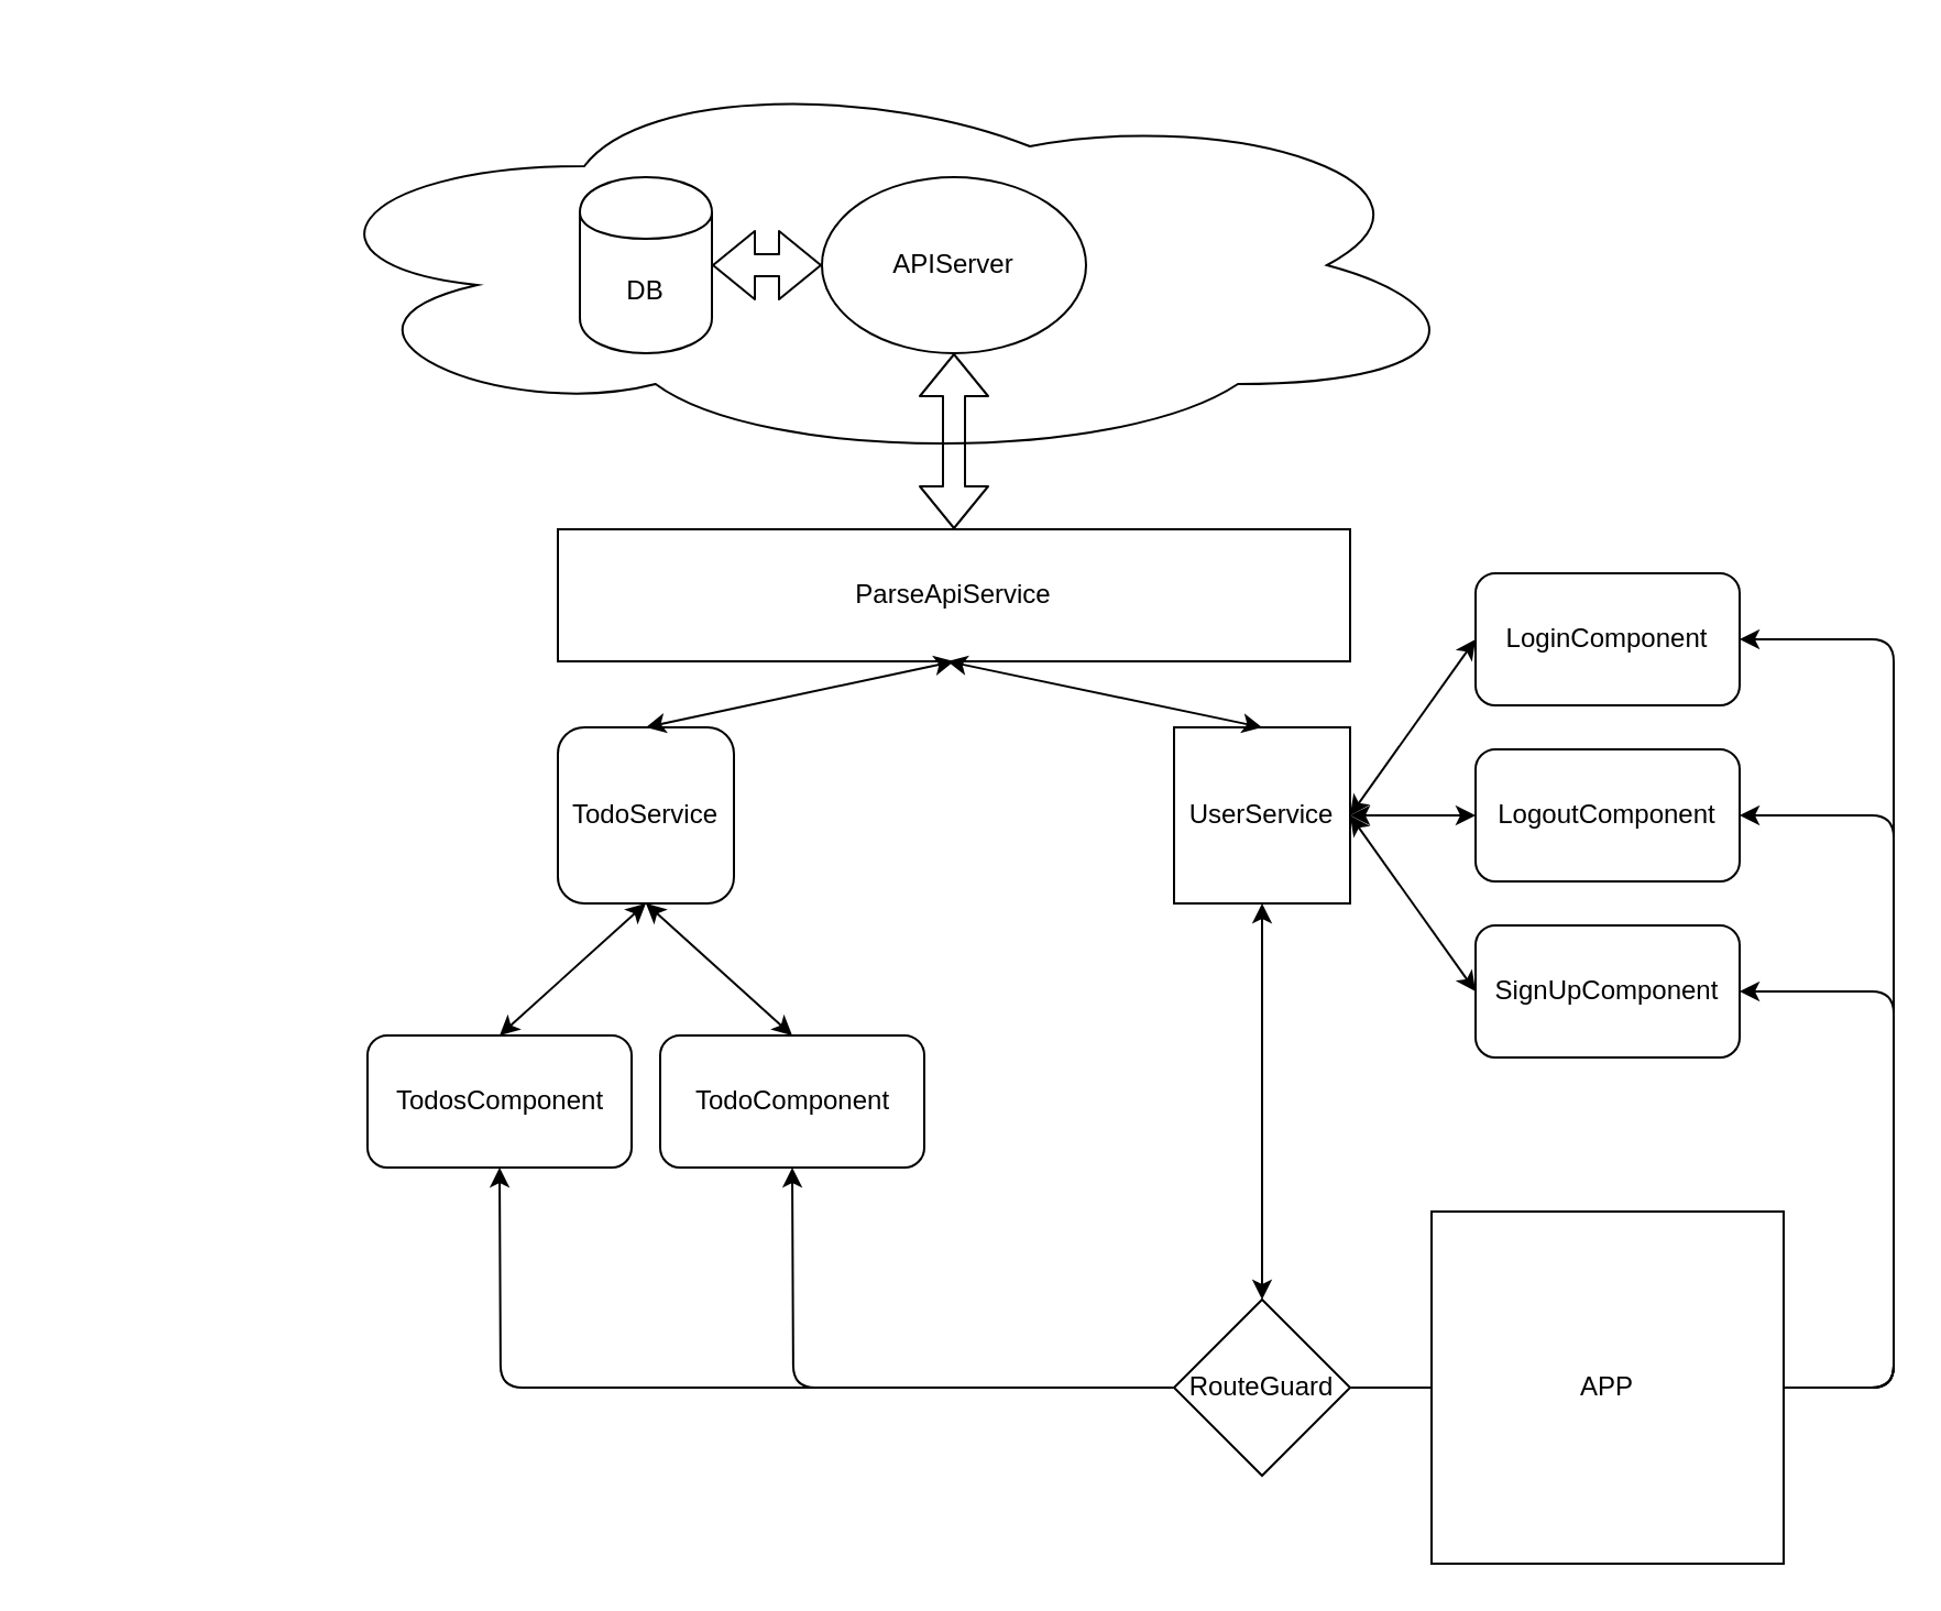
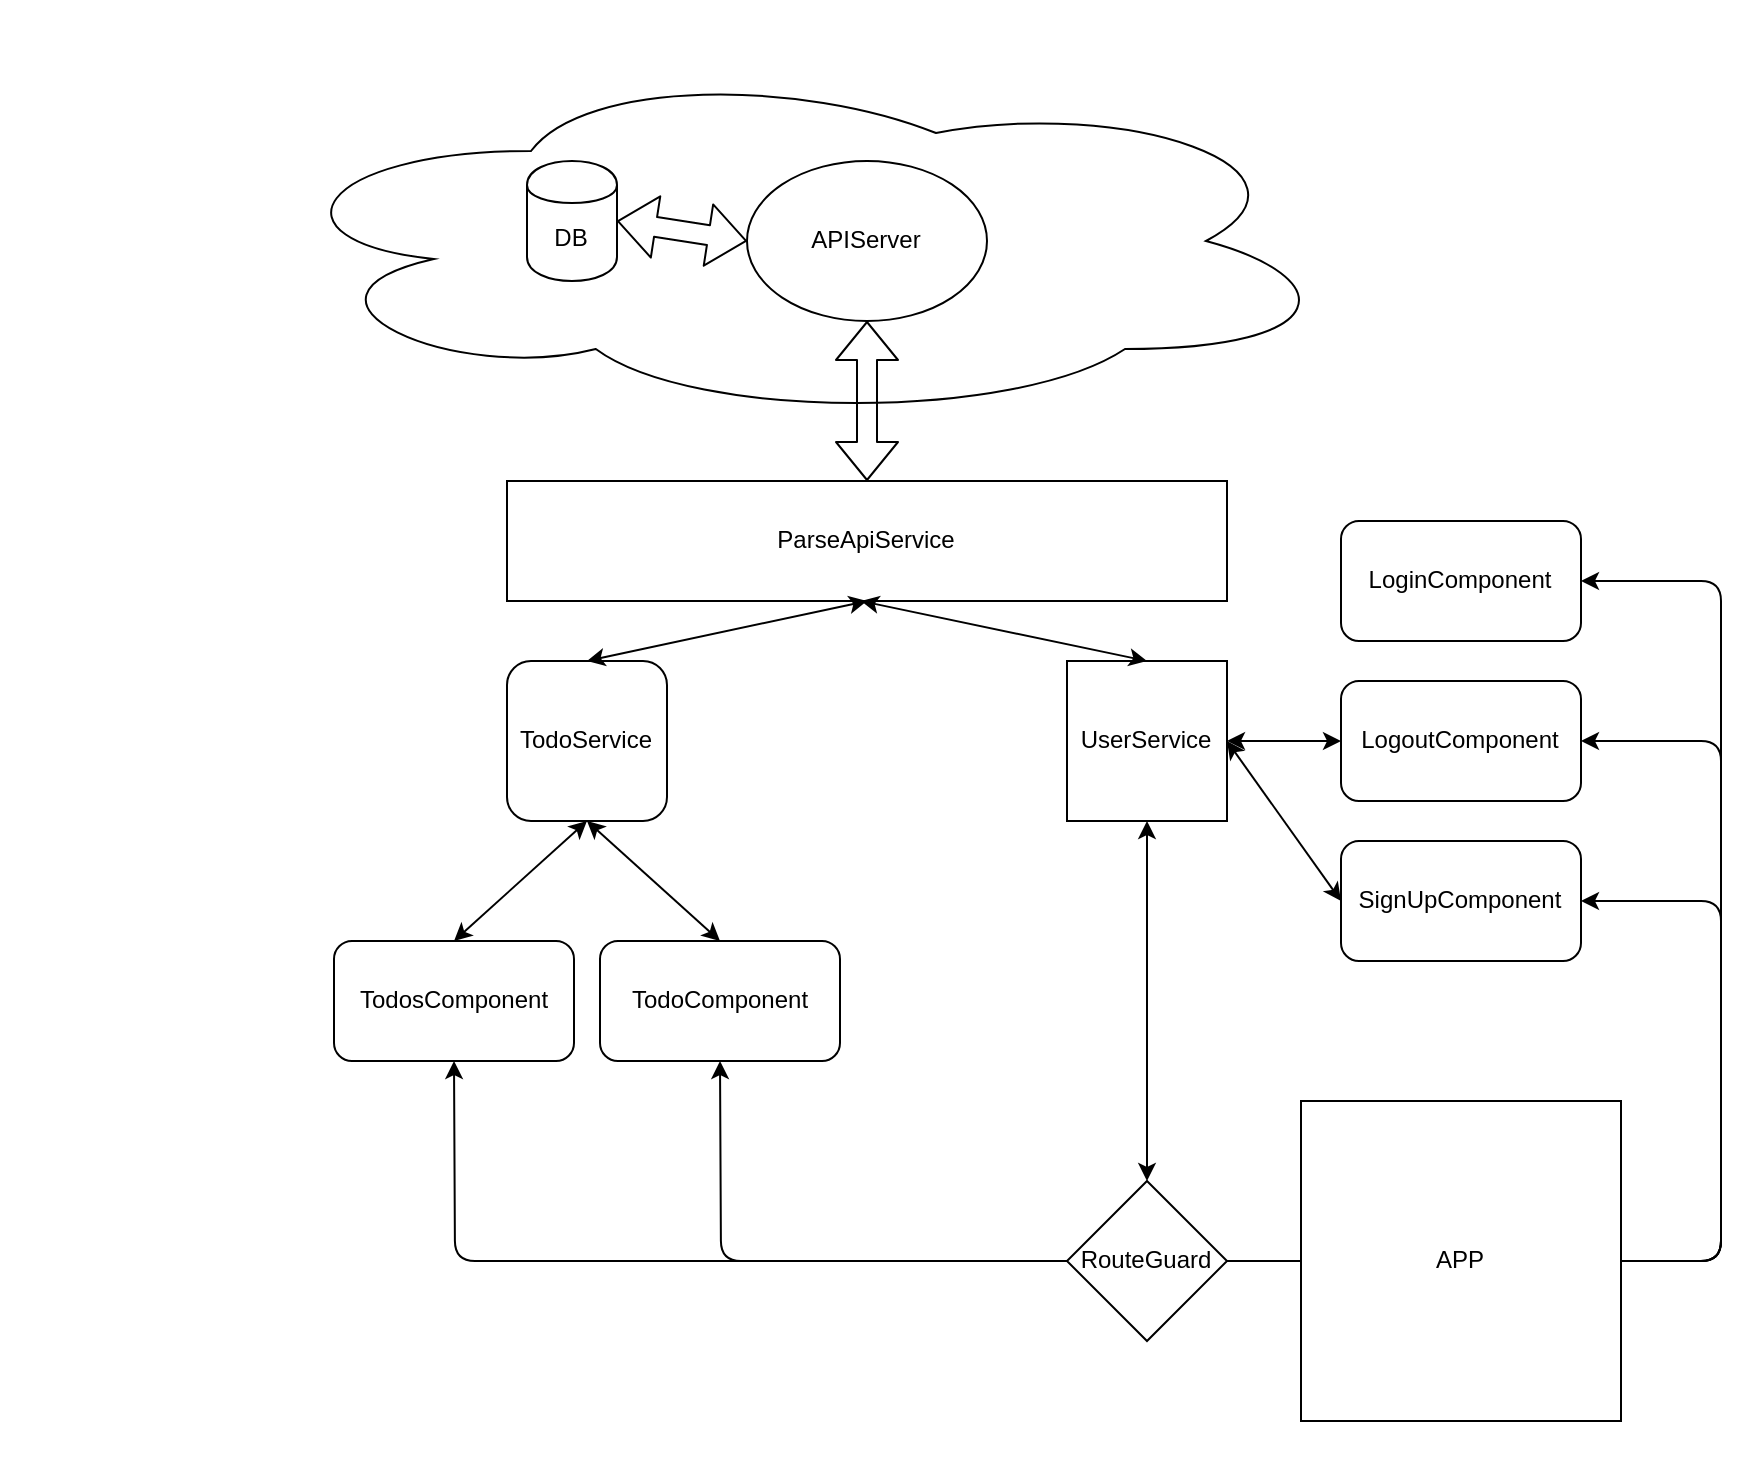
- <mxCell id="12" value="DB" style="shape=cylinder;whiteSpace=wrap;html=1;boundedLbl=1;backgroundOutline=1;" vertex="1" parent="9"><mxGeometry x="133" y="50" width="60" height="80" as="geometry" /></mxCell>
+ <mxCell id="12" value="DB" style="shape=cylinder;whiteSpace=wrap;html=1;boundedLbl=1;backgroundOutline=1;" vertex="1" parent="9"><mxGeometry x="133" y="50" width="45" height="60" as="geometry" /></mxCell>
- <mxCell id="22" value="" style="endArrow=classic;startArrow=classic;html=1;entryX=0;entryY=0.5;entryDx=0;entryDy=0;exitX=1;exitY=0.5;exitDx=0;exitDy=0;" edge="1" parent="1" source="3" target="19"><mxGeometry width="50" height="50" relative="1" as="geometry"><mxPoint x="20" y="800" as="sourcePoint" /><mxPoint x="70" y="750" as="targetPoint" /></mxGeometry></mxCell>
